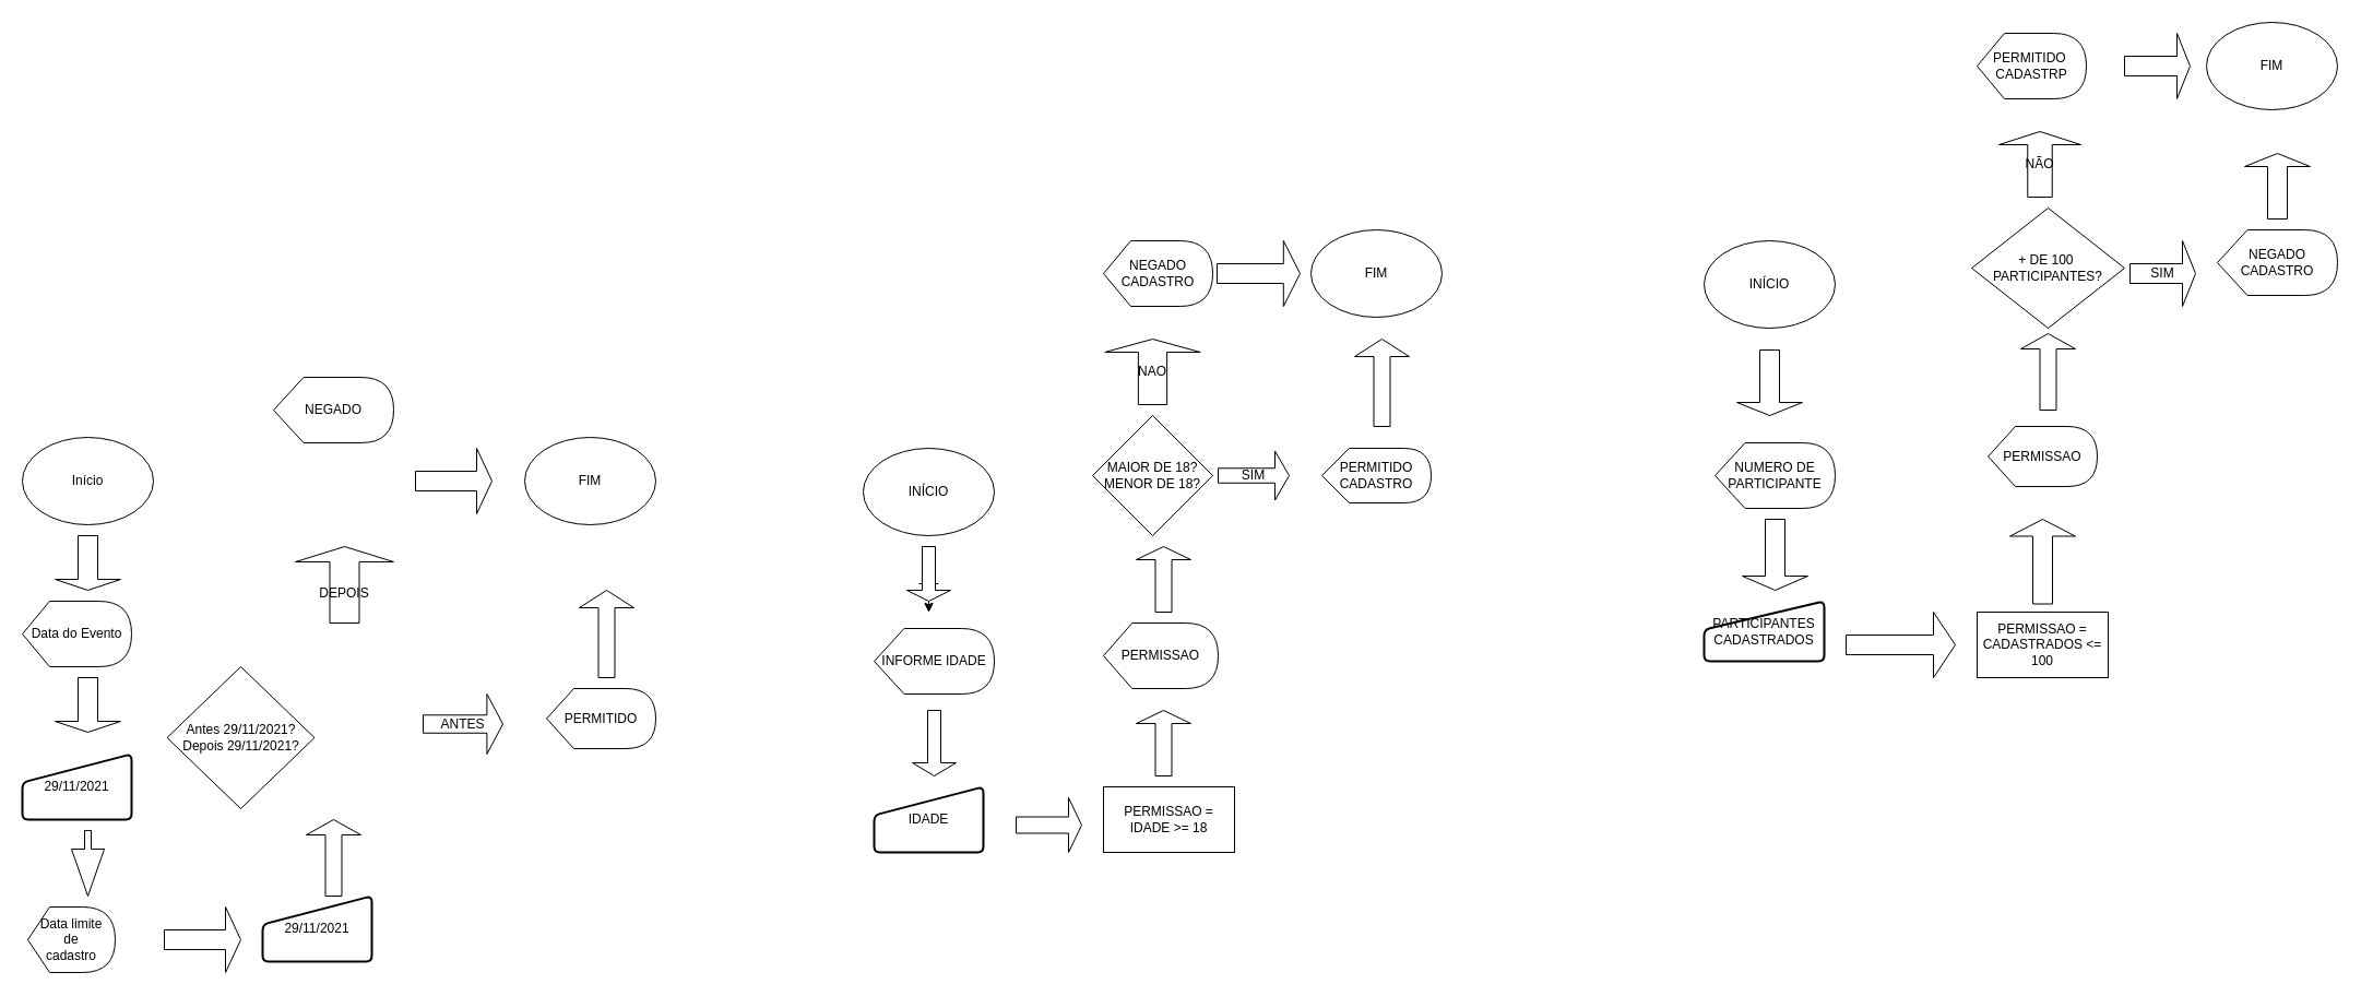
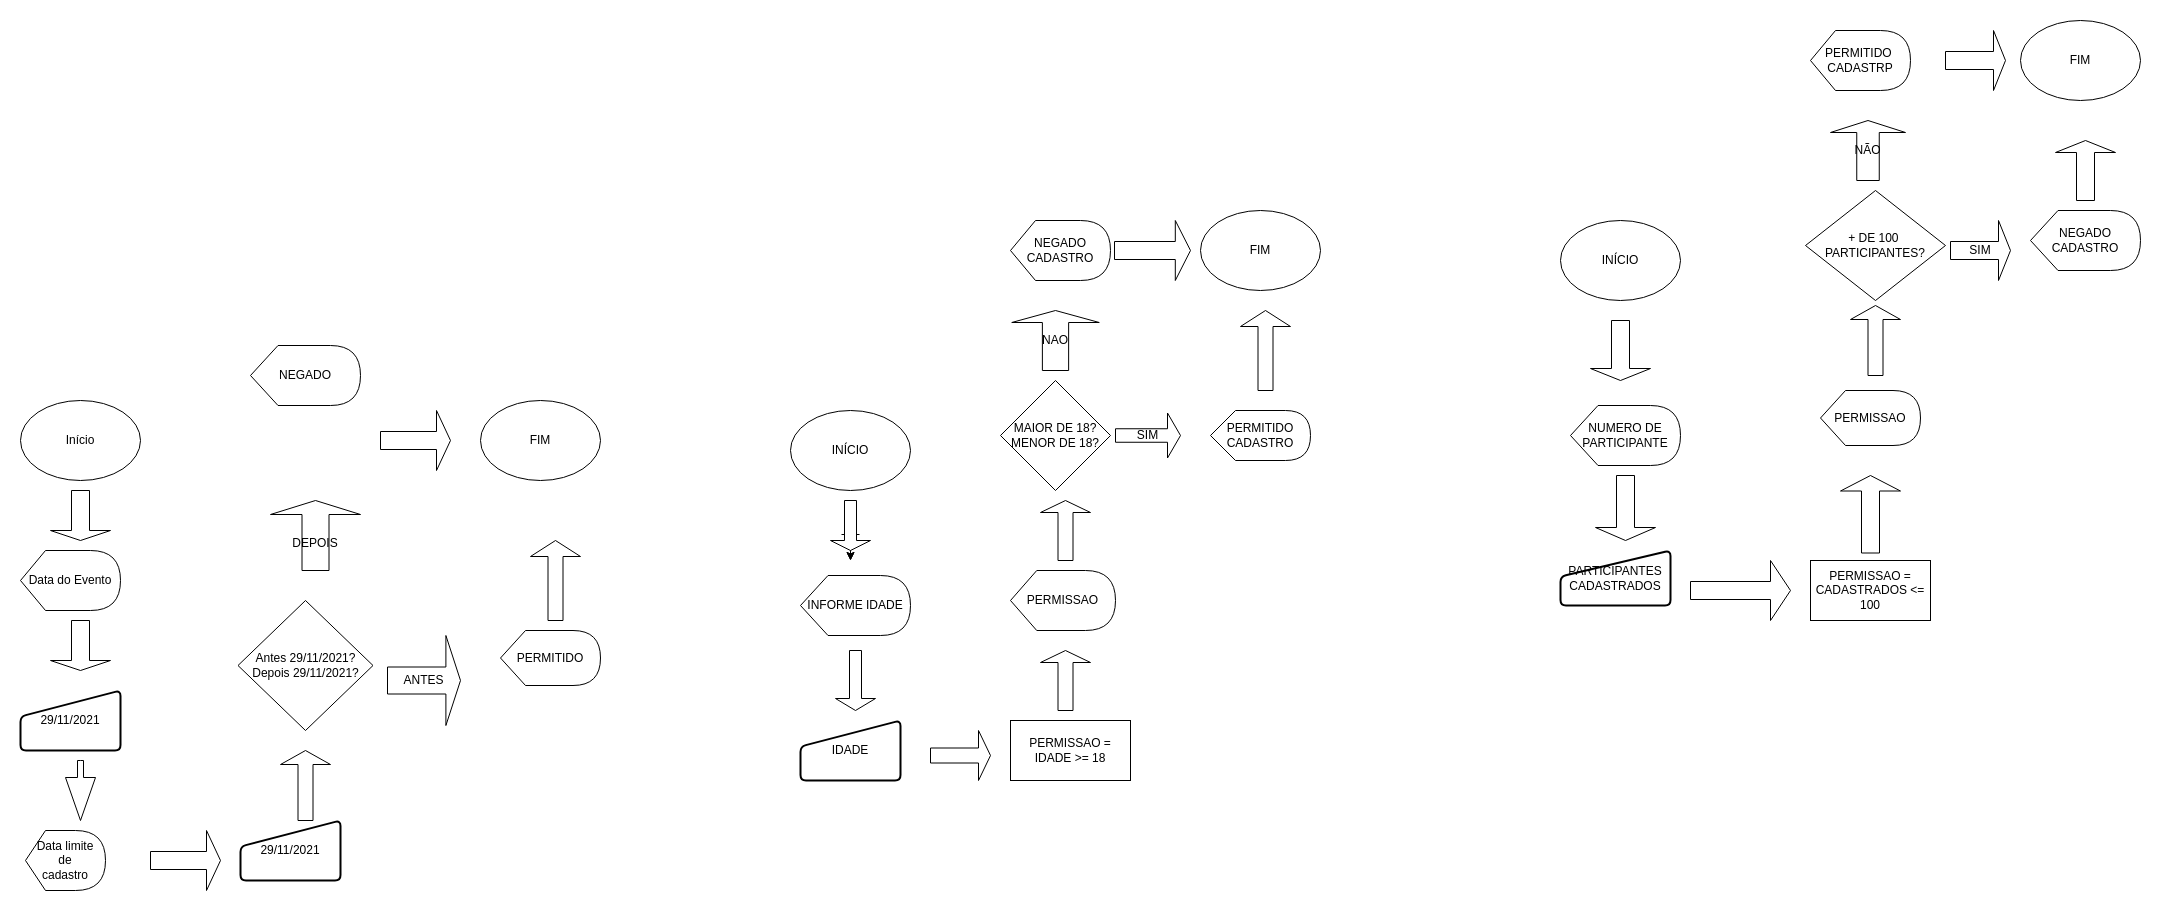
- <mxCell id="14" value="ANTES" style="shape=singleArrow;whiteSpace=wrap;html=1;" vertex="1" parent="1"><mxGeometry x="387" y="635" width="73" height="55" as="geometry" /></mxCell>
+ <mxCell id="14" value="ANTES" style="shape=singleArrow;whiteSpace=wrap;html=1;" vertex="1" parent="1"><mxGeometry x="387" y="635" width="73" height="90" as="geometry" /></mxCell>
- <mxCell id="12" value="Antes 29/11/2021?&lt;br&gt;Depois 29/11/2021?" style="rhombus;whiteSpace=wrap;html=1;" vertex="1" parent="1"><mxGeometry x="152.5" y="610" width="135" height="130" as="geometry" /></mxCell>
+ <mxCell id="12" value="Antes 29/11/2021?&lt;br&gt;Depois 29/11/2021?" style="rhombus;whiteSpace=wrap;html=1;" vertex="1" parent="1"><mxGeometry x="237.5" y="600" width="135" height="130" as="geometry" /></mxCell>
